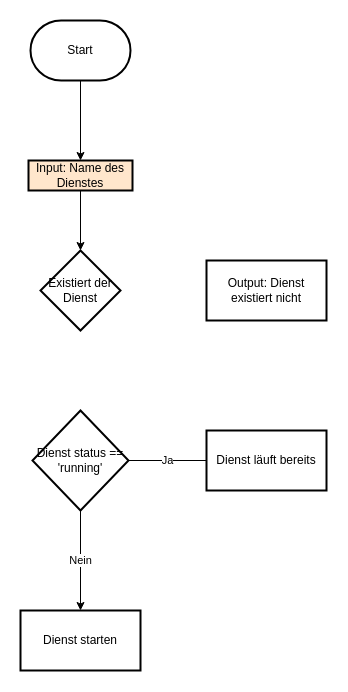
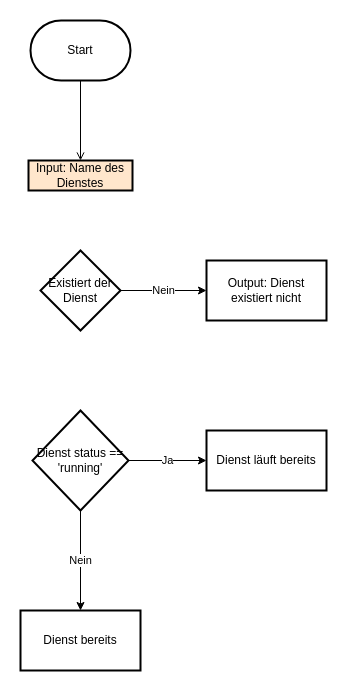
- <mxCell id="2" value="" style="edgeStyle=orthogonalEdgeStyle;rounded=0;orthogonalLoop=1;jettySize=auto;html=1;" edge="1" parent="1" source="3" target="5"><mxGeometry relative="1" as="geometry" /></mxCell>
+ <mxCell id="2" value="" style="edgeStyle=orthogonalEdgeStyle;rounded=0;orthogonalLoop=1;jettySize=auto;html=1;endArrow=open;" edge="1" parent="1" source="3" target="5"><mxGeometry relative="1" as="geometry" /></mxCell>
- <mxCell id="4" value="" style="edgeStyle=orthogonalEdgeStyle;rounded=0;orthogonalLoop=1;jettySize=auto;html=1;" edge="1" parent="1" source="5" target="7"><mxGeometry relative="1" as="geometry" /></mxCell>
+ <mxCell id="6" value="Nein" style="edgeStyle=orthogonalEdgeStyle;rounded=0;orthogonalLoop=1;jettySize=auto;html=1;" edge="1" parent="1" source="7" target="8"><mxGeometry relative="1" as="geometry" /></mxCell>
- <mxCell id="9" value="Ja" style="edgeStyle=orthogonalEdgeStyle;rounded=0;orthogonalLoop=1;jettySize=auto;html=1;endArrow=none;" edge="1" parent="1" source="11" target="12"><mxGeometry relative="1" as="geometry" /></mxCell>
+ <mxCell id="9" value="Ja" style="edgeStyle=orthogonalEdgeStyle;rounded=0;orthogonalLoop=1;jettySize=auto;html=1;" edge="1" parent="1" source="11" target="12"><mxGeometry relative="1" as="geometry" /></mxCell>
- <mxCell id="13" value="Dienst starten" style="whiteSpace=wrap;html=1;strokeWidth=2;" vertex="1" parent="1"><mxGeometry x="20" y="610" width="120" height="60" as="geometry" /></mxCell>
+ <mxCell id="13" value="Dienst bereits" style="whiteSpace=wrap;html=1;strokeWidth=2;" vertex="1" parent="1"><mxGeometry x="20" y="610" width="120" height="60" as="geometry" /></mxCell>
